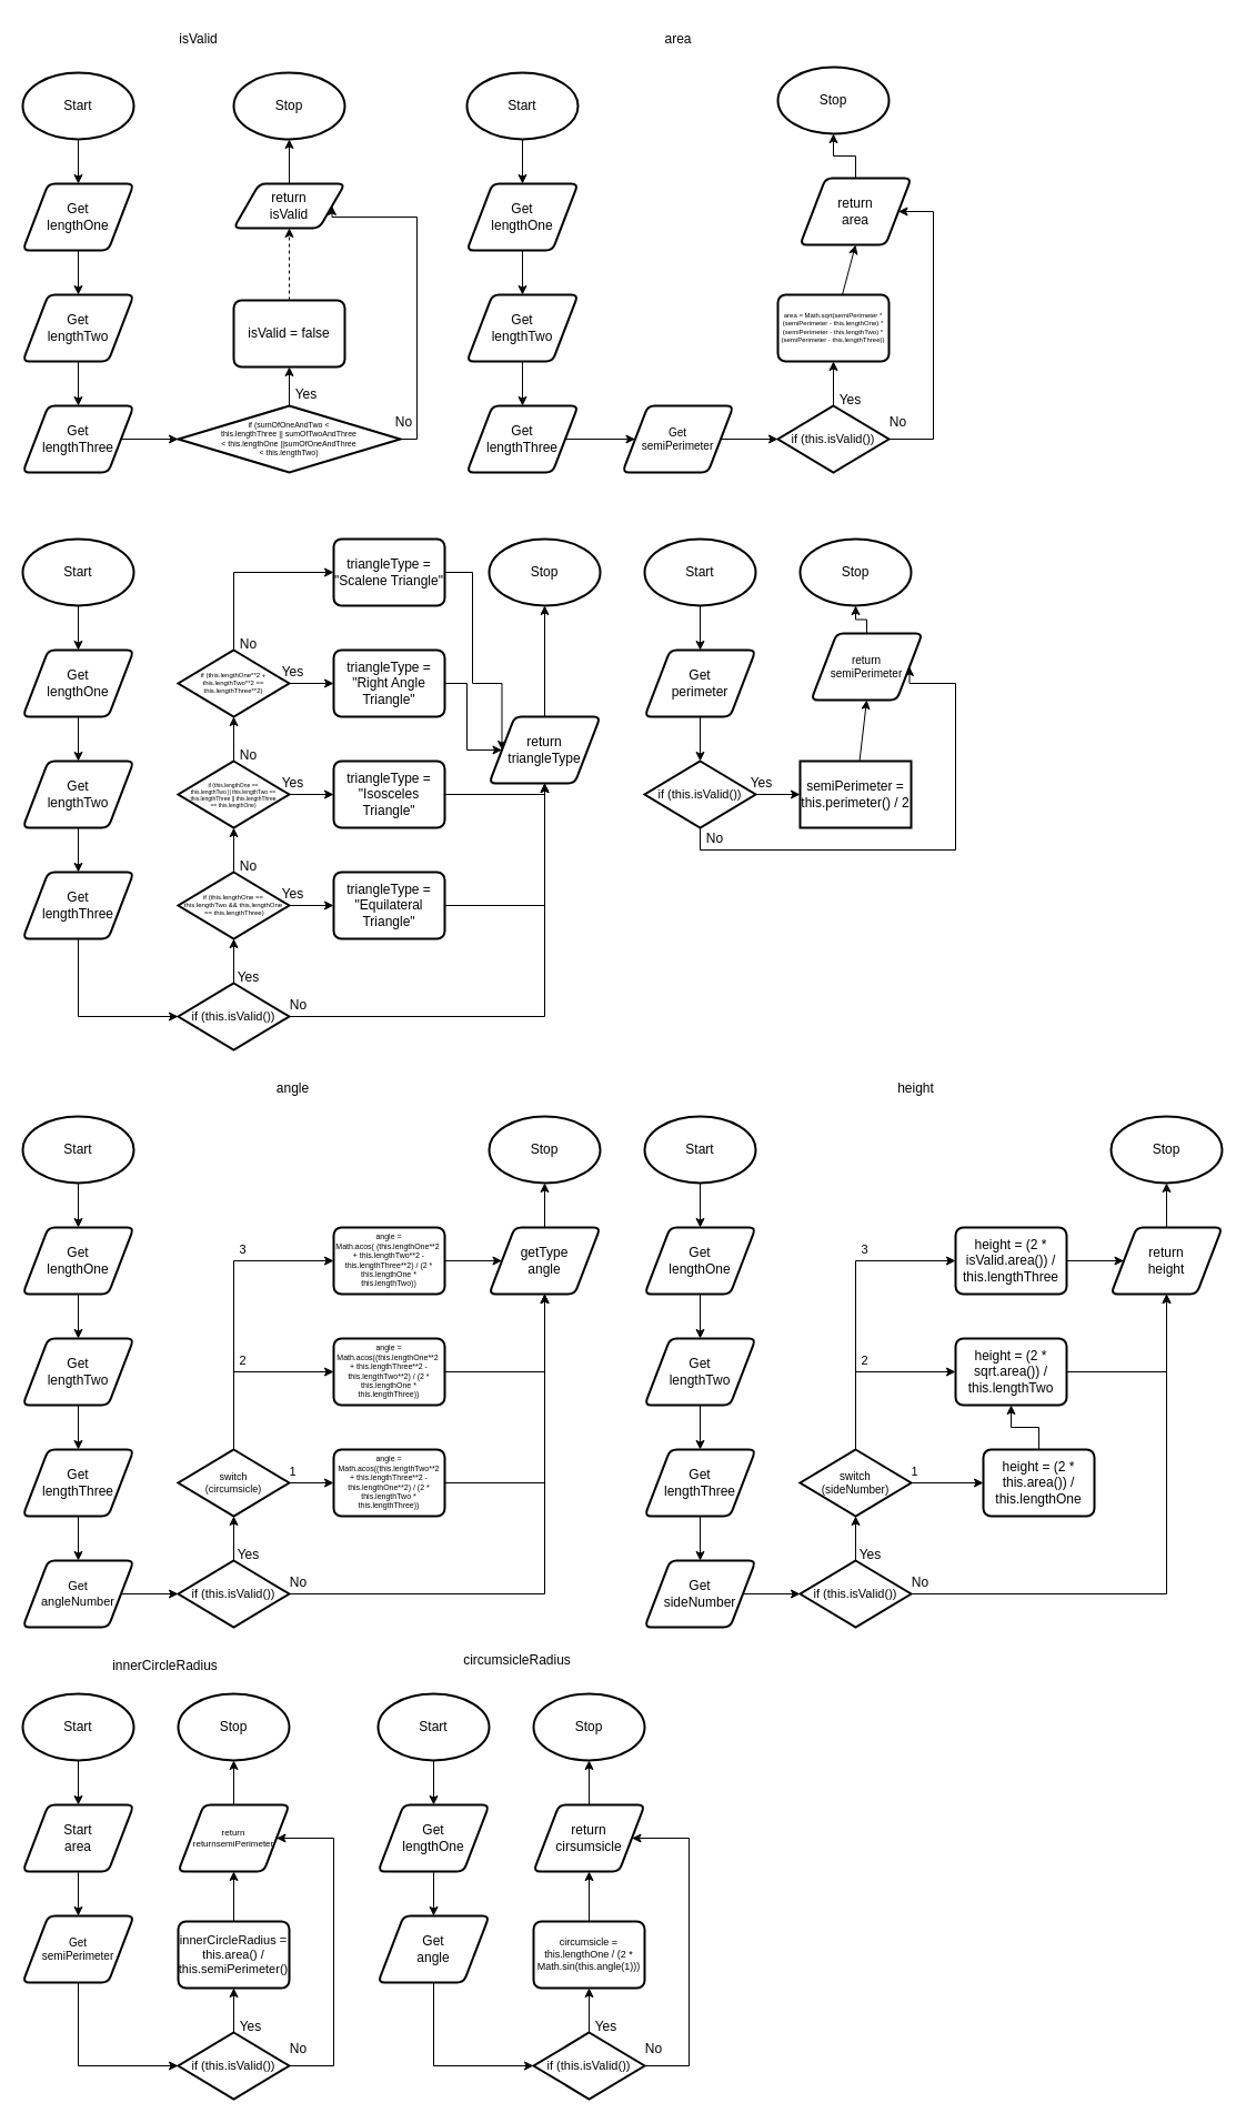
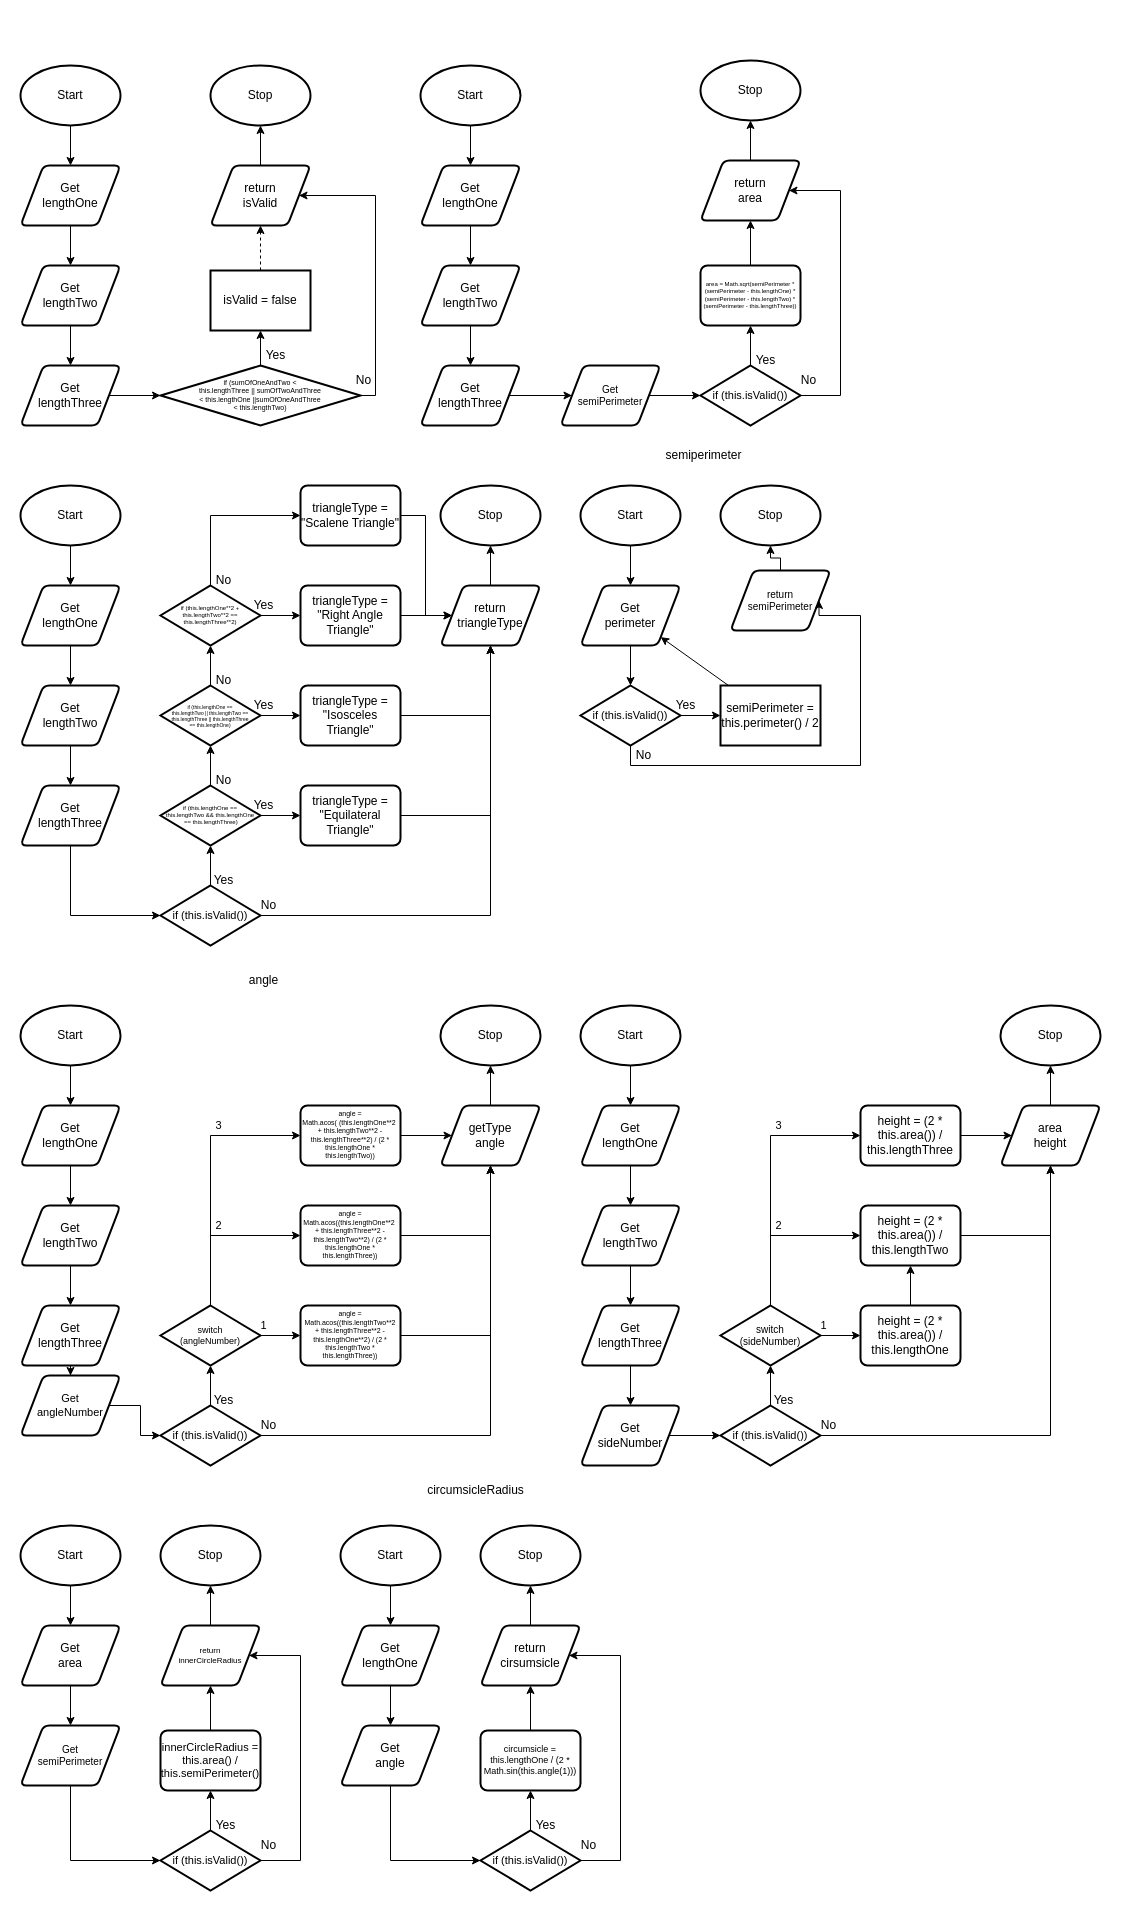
- <mxCell id="7" value="isValid" style="text;html=1;align=center;verticalAlign=middle;resizable=0;points=[];autosize=1;strokeColor=none;fillColor=none;" parent="1" vertex="1"><mxGeometry x="150" y="20" width="55" height="30" as="geometry" /></mxCell>
- <mxCell id="26" value="area" style="text;html=1;align=center;verticalAlign=middle;resizable=0;points=[];autosize=1;strokeColor=none;fillColor=none;" vertex="1" parent="1"><mxGeometry x="587.5" y="20" width="45" height="30" as="geometry" /></mxCell>
- <mxCell id="9" value="return&lt;br&gt;isValid" style="shape=parallelogram;html=1;strokeWidth=2;perimeter=parallelogramPerimeter;whiteSpace=wrap;rounded=1;arcSize=12;size=0.23;fontSize=12;" parent="1" vertex="1"><mxGeometry x="210" y="165" width="100" height="40" as="geometry" /></mxCell>
+ <mxCell id="9" value="return&lt;br&gt;isValid" style="shape=parallelogram;html=1;strokeWidth=2;perimeter=parallelogramPerimeter;whiteSpace=wrap;rounded=1;arcSize=12;size=0.23;fontSize=12;" parent="1" vertex="1"><mxGeometry x="210" y="165" width="100" height="60" as="geometry" /></mxCell>
- <mxCell id="28" value="return&lt;br&gt;area" style="shape=parallelogram;html=1;strokeWidth=2;perimeter=parallelogramPerimeter;whiteSpace=wrap;rounded=1;arcSize=12;size=0.23;fontSize=12;" vertex="1" parent="1"><mxGeometry x="720" y="160" width="100" height="60" as="geometry" /></mxCell>
+ <mxCell id="28" value="return&lt;br&gt;area" style="shape=parallelogram;html=1;strokeWidth=2;perimeter=parallelogramPerimeter;whiteSpace=wrap;rounded=1;arcSize=12;size=0.23;fontSize=12;" vertex="1" parent="1"><mxGeometry x="700" y="160" width="100" height="60" as="geometry" /></mxCell>
- <mxCell id="15" value="isValid = false" style="rounded=1;whiteSpace=wrap;html=1;absoluteArcSize=1;arcSize=14;strokeWidth=2;fontSize=12;" parent="1" vertex="1"><mxGeometry x="210" y="270" width="100" height="60" as="geometry" /></mxCell>
+ <mxCell id="15" value="isValid = false" style="whiteSpace=wrap;html=1;absoluteArcSize=1;arcSize=14;strokeWidth=2;fontSize=12;rounded=0;" parent="1" vertex="1"><mxGeometry x="210" y="270" width="100" height="60" as="geometry" /></mxCell>
+ <mxCell id="86" value="semiperimeter" style="text;html=1;align=center;verticalAlign=middle;resizable=0;points=[];autosize=1;strokeColor=none;fillColor=none;" vertex="1" parent="1"><mxGeometry x="655" y="440" width="95" height="30" as="geometry" /></mxCell>
- <mxCell id="89" style="edgeStyle=none;html=1;entryX=0.5;entryY=1;entryDx=0;entryDy=0;fontSize=7;" edge="1" parent="1" source="90" target="88"><mxGeometry relative="1" as="geometry" /></mxCell>
+ <mxCell id="89" style="edgeStyle=none;html=1;fontSize=7;" edge="1" parent="1" source="90" target="85"><mxGeometry relative="1" as="geometry" /></mxCell>
- <mxCell id="48" value="return&lt;br&gt;triangleType" style="shape=parallelogram;html=1;strokeWidth=2;perimeter=parallelogramPerimeter;whiteSpace=wrap;rounded=1;arcSize=12;size=0.23;fontSize=12;" vertex="1" parent="1"><mxGeometry x="440" y="645" width="100" height="60" as="geometry" /></mxCell>
+ <mxCell id="48" value="return&lt;br&gt;triangleType" style="shape=parallelogram;html=1;strokeWidth=2;perimeter=parallelogramPerimeter;whiteSpace=wrap;rounded=1;arcSize=12;size=0.23;fontSize=12;" vertex="1" parent="1"><mxGeometry x="440" y="585" width="100" height="60" as="geometry" /></mxCell>
- <mxCell id="133" value="height" style="text;html=1;align=center;verticalAlign=middle;resizable=0;points=[];autosize=1;strokeColor=none;fillColor=none;" vertex="1" parent="1"><mxGeometry x="796" y="965" width="55" height="30" as="geometry" /></mxCell>
- <mxCell id="150" value="&lt;div style=&quot;&quot;&gt;&lt;div style=&quot;font-size: 12px;&quot;&gt;height = (2 * isValid.area()) / this.lengthThree&lt;br&gt;&lt;/div&gt;&lt;/div&gt;" style="rounded=1;whiteSpace=wrap;html=1;absoluteArcSize=1;arcSize=14;strokeWidth=2;fontSize=7;" vertex="1" parent="1"><mxGeometry x="860" y="1105" width="100" height="60" as="geometry" /></mxCell>
+ <mxCell id="150" value="&lt;div style=&quot;&quot;&gt;&lt;div style=&quot;font-size: 12px;&quot;&gt;height = (2 * this.area()) / this.lengthThree&lt;br&gt;&lt;/div&gt;&lt;/div&gt;" style="rounded=1;whiteSpace=wrap;html=1;absoluteArcSize=1;arcSize=14;strokeWidth=2;fontSize=7;" vertex="1" parent="1"><mxGeometry x="860" y="1105" width="100" height="60" as="geometry" /></mxCell>
- <mxCell id="135" value="return&lt;br&gt;height" style="shape=parallelogram;html=1;strokeWidth=2;perimeter=parallelogramPerimeter;whiteSpace=wrap;rounded=1;arcSize=12;size=0.23;fontSize=12;" vertex="1" parent="1"><mxGeometry x="1000" y="1105" width="100" height="60" as="geometry" /></mxCell>
+ <mxCell id="135" value="area&lt;br&gt;height" style="shape=parallelogram;html=1;strokeWidth=2;perimeter=parallelogramPerimeter;whiteSpace=wrap;rounded=1;arcSize=12;size=0.23;fontSize=12;" vertex="1" parent="1"><mxGeometry x="1000" y="1105" width="100" height="60" as="geometry" /></mxCell>
- <mxCell id="148" value="&lt;div style=&quot;font-size: 12px;&quot;&gt;&lt;div style=&quot;font-size: 12px;&quot;&gt;height = (2 * sqrt.area()) / this.lengthTwo&lt;br style=&quot;font-size: 12px;&quot;&gt;&lt;/div&gt;&lt;/div&gt;" style="rounded=1;whiteSpace=wrap;html=1;absoluteArcSize=1;arcSize=14;strokeWidth=2;fontSize=12;" vertex="1" parent="1"><mxGeometry x="860" y="1205" width="100" height="60" as="geometry" /></mxCell>
+ <mxCell id="148" value="&lt;div style=&quot;font-size: 12px;&quot;&gt;&lt;div style=&quot;font-size: 12px;&quot;&gt;height = (2 * this.area()) / this.lengthTwo&lt;br style=&quot;font-size: 12px;&quot;&gt;&lt;/div&gt;&lt;/div&gt;" style="rounded=1;whiteSpace=wrap;html=1;absoluteArcSize=1;arcSize=14;strokeWidth=2;fontSize=12;" vertex="1" parent="1"><mxGeometry x="860" y="1205" width="100" height="60" as="geometry" /></mxCell>
- <mxCell id="122" value="switch&lt;br style=&quot;font-size: 9px;&quot;&gt;(circumsicle)" style="strokeWidth=2;html=1;shape=mxgraph.flowchart.decision;whiteSpace=wrap;fontSize=9;" vertex="1" parent="1"><mxGeometry x="160" y="1305" width="100" height="60" as="geometry" /></mxCell>
+ <mxCell id="122" value="switch&lt;br style=&quot;font-size: 9px;&quot;&gt;(angleNumber)" style="strokeWidth=2;html=1;shape=mxgraph.flowchart.decision;whiteSpace=wrap;fontSize=9;" vertex="1" parent="1"><mxGeometry x="160" y="1305" width="100" height="60" as="geometry" /></mxCell>
- <mxCell id="141" value="&lt;div style=&quot;font-size: 12px;&quot;&gt;&lt;div style=&quot;font-size: 12px;&quot;&gt;height = (2 * this.area()) / this.lengthOne&lt;br style=&quot;font-size: 12px;&quot;&gt;&lt;/div&gt;&lt;/div&gt;" style="rounded=1;whiteSpace=wrap;html=1;absoluteArcSize=1;arcSize=14;strokeWidth=2;fontSize=12;" vertex="1" parent="1"><mxGeometry x="885" y="1305" width="100" height="60" as="geometry" /></mxCell>
+ <mxCell id="141" value="&lt;div style=&quot;font-size: 12px;&quot;&gt;&lt;div style=&quot;font-size: 12px;&quot;&gt;height = (2 * this.area()) / this.lengthOne&lt;br style=&quot;font-size: 12px;&quot;&gt;&lt;/div&gt;&lt;/div&gt;" style="rounded=1;whiteSpace=wrap;html=1;absoluteArcSize=1;arcSize=14;strokeWidth=2;fontSize=12;" vertex="1" parent="1"><mxGeometry x="860" y="1305" width="100" height="60" as="geometry" /></mxCell>
- <mxCell id="124" value="Get&lt;br style=&quot;font-size: 11px;&quot;&gt;angleNumber" style="shape=parallelogram;html=1;strokeWidth=2;perimeter=parallelogramPerimeter;whiteSpace=wrap;rounded=1;arcSize=12;size=0.23;fontSize=11;" vertex="1" parent="1"><mxGeometry x="20" y="1405" width="100" height="60" as="geometry" /></mxCell>
+ <mxCell id="124" value="Get&lt;br style=&quot;font-size: 11px;&quot;&gt;angleNumber" style="shape=parallelogram;html=1;strokeWidth=2;perimeter=parallelogramPerimeter;whiteSpace=wrap;rounded=1;arcSize=12;size=0.23;fontSize=11;" vertex="1" parent="1"><mxGeometry x="20" y="1375" width="100" height="60" as="geometry" /></mxCell>
- <mxCell id="183" value="circumsicleRadius" style="text;html=1;align=center;verticalAlign=middle;resizable=0;points=[];autosize=1;strokeColor=none;fillColor=none;" vertex="1" parent="1"><mxGeometry x="405" y="1480" width="120" height="30" as="geometry" /></mxCell>
+ <mxCell id="183" value="circumsicleRadius" style="text;html=1;align=center;verticalAlign=middle;resizable=0;points=[];autosize=1;strokeColor=none;fillColor=none;" vertex="1" parent="1"><mxGeometry x="415" y="1475" width="120" height="30" as="geometry" /></mxCell>
- <mxCell id="165" value="innerCircleRadius" style="text;html=1;align=center;verticalAlign=middle;resizable=0;points=[];autosize=1;strokeColor=none;fillColor=none;" vertex="1" parent="1"><mxGeometry x="90" y="1485" width="115" height="30" as="geometry" /></mxCell>
- <mxCell id="164" value="Start&lt;br&gt;area" style="shape=parallelogram;html=1;strokeWidth=2;perimeter=parallelogramPerimeter;whiteSpace=wrap;rounded=1;arcSize=12;size=0.23;fontSize=12;" vertex="1" parent="1"><mxGeometry x="20" y="1625" width="100" height="60" as="geometry" /></mxCell>
+ <mxCell id="164" value="Get&lt;br&gt;area" style="shape=parallelogram;html=1;strokeWidth=2;perimeter=parallelogramPerimeter;whiteSpace=wrap;rounded=1;arcSize=12;size=0.23;fontSize=12;" vertex="1" parent="1"><mxGeometry x="20" y="1625" width="100" height="60" as="geometry" /></mxCell>
- <mxCell id="167" value="return&lt;br style=&quot;font-size: 8px;&quot;&gt;returnsemiPerimeter" style="shape=parallelogram;html=1;strokeWidth=2;perimeter=parallelogramPerimeter;whiteSpace=wrap;rounded=1;arcSize=12;size=0.23;fontSize=8;" vertex="1" parent="1"><mxGeometry x="160" y="1625" width="100" height="60" as="geometry" /></mxCell>
+ <mxCell id="167" value="return&lt;br style=&quot;font-size: 8px;&quot;&gt;innerCircleRadius" style="shape=parallelogram;html=1;strokeWidth=2;perimeter=parallelogramPerimeter;whiteSpace=wrap;rounded=1;arcSize=12;size=0.23;fontSize=8;" vertex="1" parent="1"><mxGeometry x="160" y="1625" width="100" height="60" as="geometry" /></mxCell>
